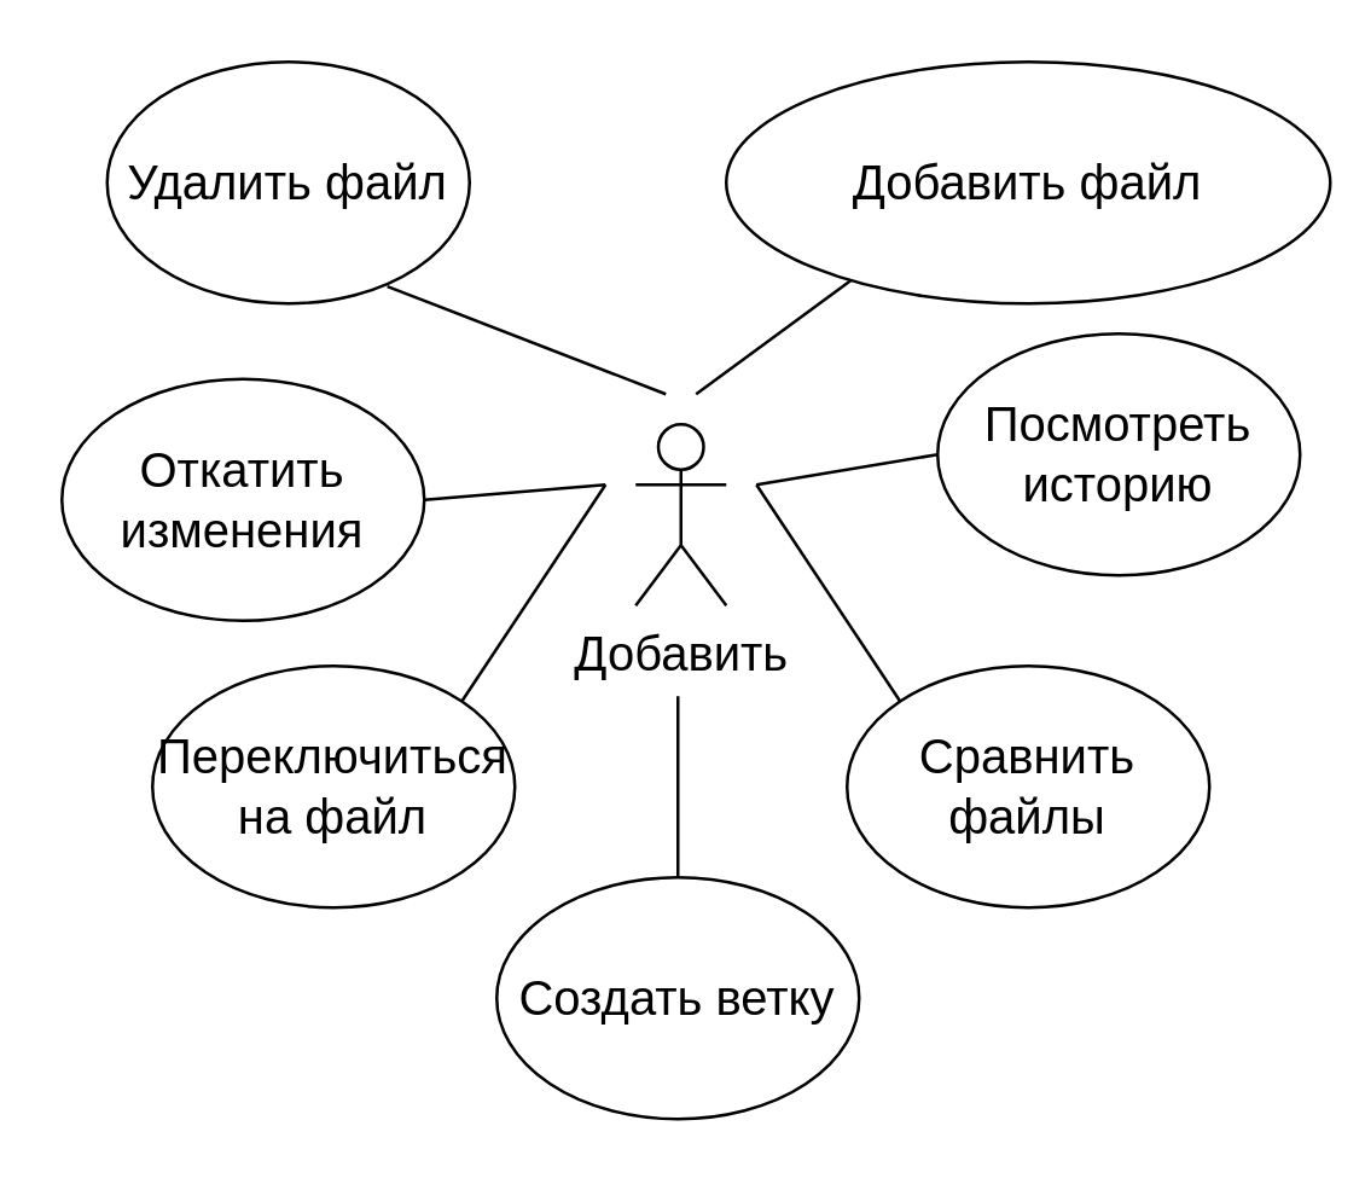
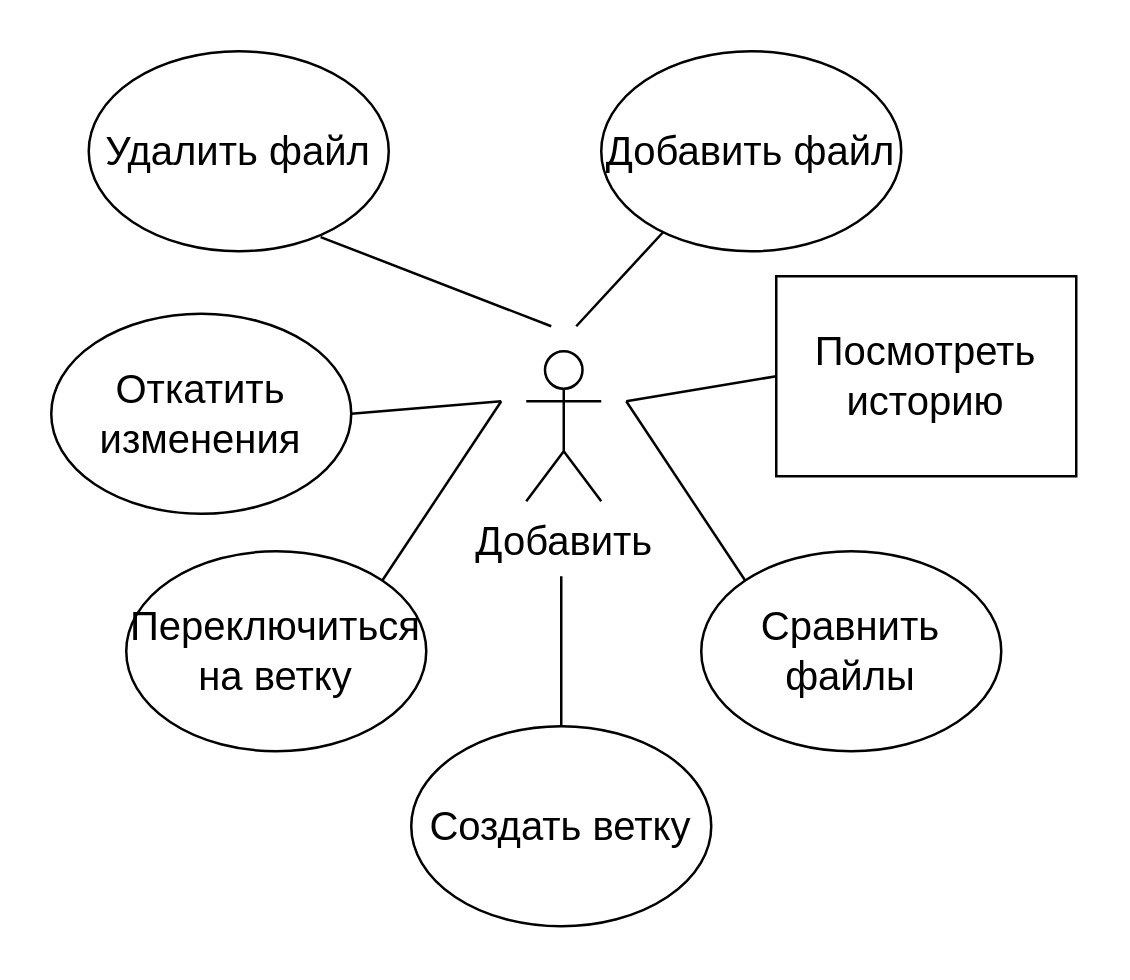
- <mxCell id="3" value="Добавить файл" style="ellipse;whiteSpace=wrap;html=1;fontSize=16;" vertex="1" parent="1"><mxGeometry x="240" y="20" width="200" height="80" as="geometry" /></mxCell>
+ <mxCell id="3" value="Добавить файл" style="ellipse;whiteSpace=wrap;html=1;fontSize=16;" vertex="1" parent="1"><mxGeometry x="240" y="20" width="120" height="80" as="geometry" /></mxCell>
- <mxCell id="7" value="Посмотреть историю" style="ellipse;whiteSpace=wrap;html=1;fontSize=16;" vertex="1" parent="1"><mxGeometry x="310" y="110" width="120" height="80" as="geometry" /></mxCell>
+ <mxCell id="7" value="Посмотреть историю" style="whiteSpace=wrap;html=1;fontSize=16;rounded=0;" vertex="1" parent="1"><mxGeometry x="310" y="110" width="120" height="80" as="geometry" /></mxCell>
- <mxCell id="11" value="Переключиться на файл" style="ellipse;whiteSpace=wrap;html=1;fontSize=16;" vertex="1" parent="1"><mxGeometry x="50" y="220" width="120" height="80" as="geometry" /></mxCell>
+ <mxCell id="11" value="Переключиться на ветку" style="ellipse;whiteSpace=wrap;html=1;fontSize=16;" vertex="1" parent="1"><mxGeometry x="50" y="220" width="120" height="80" as="geometry" /></mxCell>
